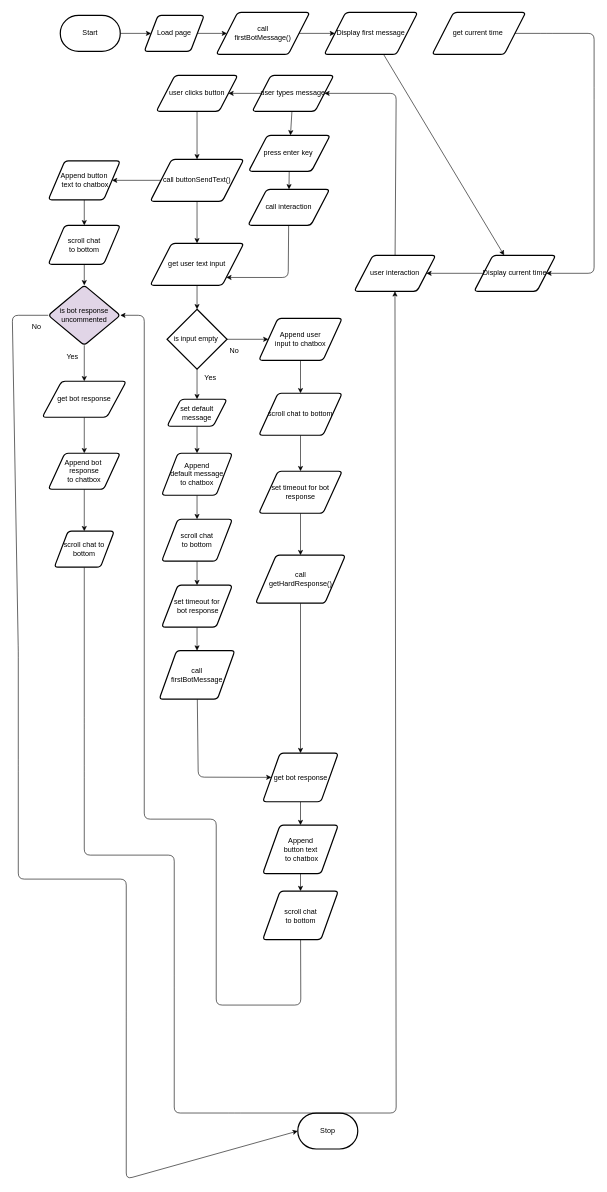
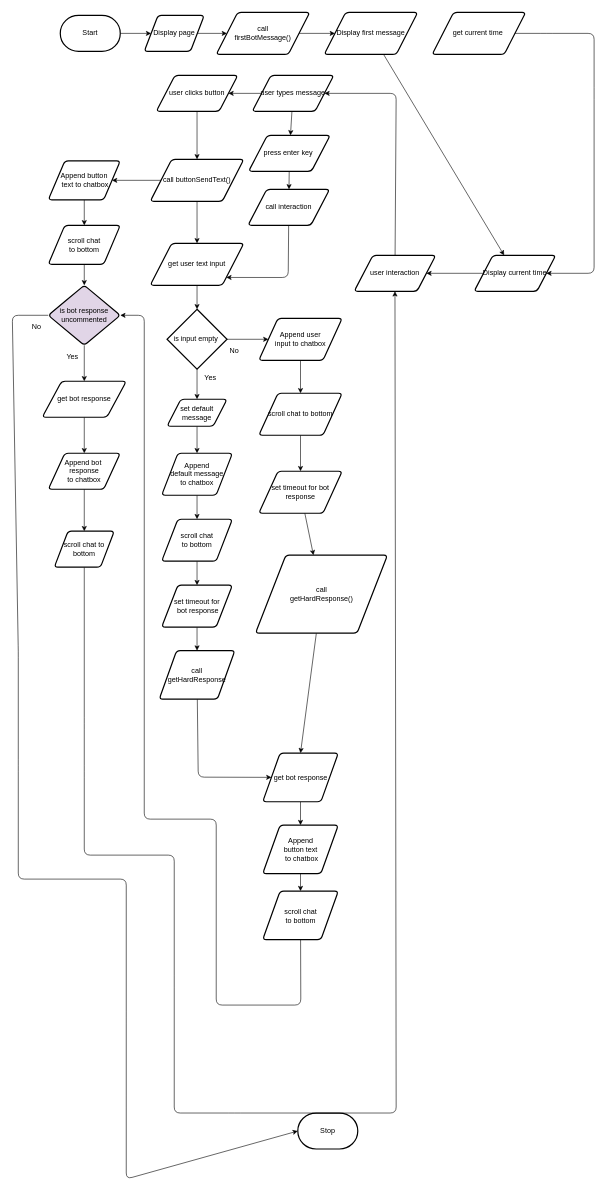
- <mxCell id="5" value="Load page" style="shape=parallelogram;html=1;strokeWidth=2;perimeter=parallelogramPerimeter;whiteSpace=wrap;rounded=1;arcSize=12;size=0.23;" parent="1" vertex="1"><mxGeometry x="240" y="25" width="100" height="60" as="geometry" /></mxCell>
+ <mxCell id="5" value="Display page" style="shape=parallelogram;html=1;strokeWidth=2;perimeter=parallelogramPerimeter;whiteSpace=wrap;rounded=1;arcSize=12;size=0.23;" parent="1" vertex="1"><mxGeometry x="240" y="25" width="100" height="60" as="geometry" /></mxCell>
- <mxCell id="43" value="call &lt;br&gt;getHardResponse()" style="shape=parallelogram;html=1;strokeWidth=2;perimeter=parallelogramPerimeter;whiteSpace=wrap;rounded=1;arcSize=12;size=0.23;" parent="1" vertex="1"><mxGeometry x="425.5" y="925" width="150" height="80" as="geometry" /></mxCell>
+ <mxCell id="43" value="call &lt;br&gt;getHardResponse()" style="shape=parallelogram;html=1;strokeWidth=2;perimeter=parallelogramPerimeter;whiteSpace=wrap;rounded=1;arcSize=12;size=0.23;" parent="1" vertex="1"><mxGeometry x="425.5" y="925" width="220" height="130" as="geometry" /></mxCell>
- <mxCell id="53" value="call &lt;br&gt;firstBotMessage" style="shape=parallelogram;html=1;strokeWidth=2;perimeter=parallelogramPerimeter;whiteSpace=wrap;rounded=1;arcSize=12;size=0.23;" parent="1" vertex="1"><mxGeometry x="265" y="1084" width="126" height="81" as="geometry" /></mxCell>
+ <mxCell id="53" value="call &lt;br&gt;getHardResponse" style="shape=parallelogram;html=1;strokeWidth=2;perimeter=parallelogramPerimeter;whiteSpace=wrap;rounded=1;arcSize=12;size=0.23;" parent="1" vertex="1"><mxGeometry x="265" y="1084" width="126" height="81" as="geometry" /></mxCell>
